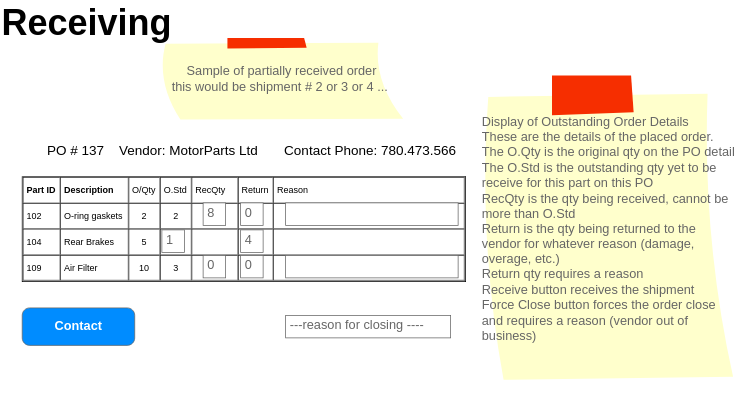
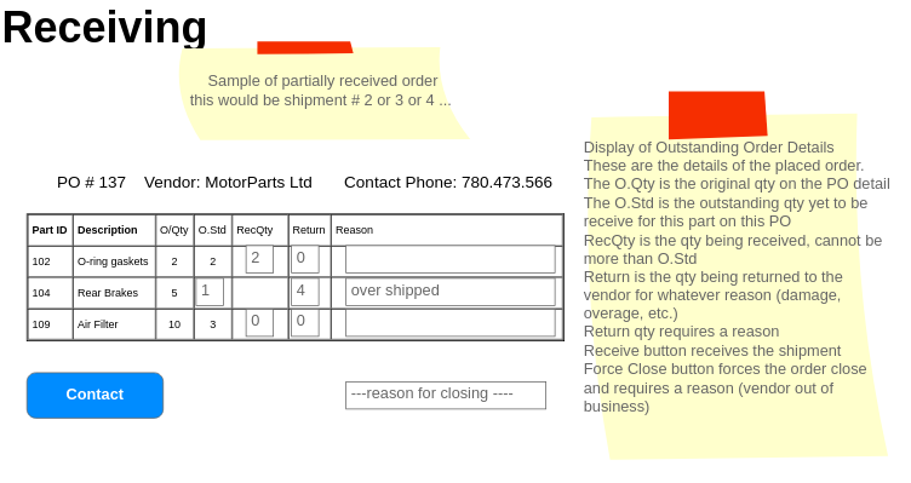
- <mxCell id="17" value="Sample of partially received order&lt;br&gt;this would be shipment # 2 or 3 or 4 ...&amp;nbsp;" style="strokeWidth=1;shadow=0;dashed=0;align=center;html=1;shape=mxgraph.mockup.text.stickyNote2;fontColor=#666666;mainText=;fontSize=17;whiteSpace=wrap;fillColor=#ffffcc;strokeColor=#F62E00;" vertex="1" parent="1"><mxGeometry x="210" y="50" width="330" height="110" as="geometry" /></mxCell>
+ <mxCell id="17" value="Sample of partially received order&lt;br&gt;this would be shipment # 2 or 3 or 4 ...&amp;nbsp;" style="strokeWidth=1;shadow=0;dashed=0;align=center;html=1;shape=mxgraph.mockup.text.stickyNote2;fontColor=#666666;mainText=;fontSize=17;whiteSpace=wrap;fillColor=#ffffcc;strokeColor=#F62E00;" vertex="1" parent="1"><mxGeometry x="190" y="45" width="330" height="110" as="geometry" /></mxCell>
- <mxCell id="6" value="8" style="strokeWidth=1;shadow=0;dashed=0;align=center;html=1;shape=mxgraph.mockup.text.textBox;fontColor=#666666;align=left;fontSize=17;spacingLeft=4;spacingTop=-3;strokeColor=#666666;mainText=" vertex="1" parent="1"><mxGeometry x="270" y="270" width="30" height="30" as="geometry" /></mxCell>
+ <mxCell id="6" value="2" style="strokeWidth=1;shadow=0;dashed=0;align=center;html=1;shape=mxgraph.mockup.text.textBox;fontColor=#666666;align=left;fontSize=17;spacingLeft=4;spacingTop=-3;strokeColor=#666666;mainText=" vertex="1" parent="1"><mxGeometry x="270" y="270" width="30" height="30" as="geometry" /></mxCell>
+ <mxCell id="14" value="over shipped" style="strokeWidth=1;shadow=0;dashed=0;align=center;html=1;shape=mxgraph.mockup.text.textBox;fontColor=#666666;align=left;fontSize=17;spacingLeft=4;spacingTop=-3;strokeColor=#666666;mainText=" vertex="1" parent="1"><mxGeometry x="380" y="306" width="230" height="30" as="geometry" /></mxCell>
